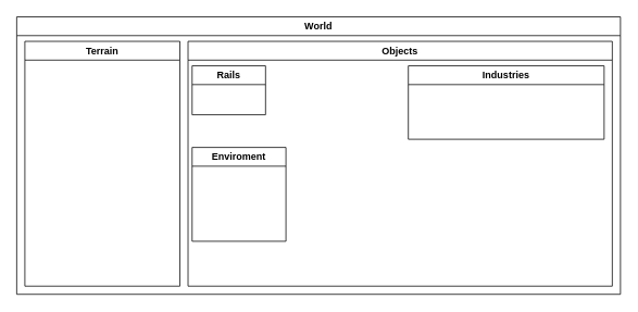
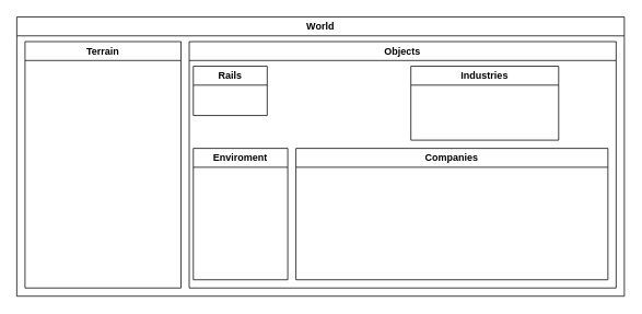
- <mxCell id="6" value="Industries" style="swimlane;whiteSpace=wrap;html=1;" parent="4" vertex="1"><mxGeometry x="270" y="30" width="240" height="90" as="geometry"><mxRectangle x="5" y="30" width="70" height="30" as="alternateBounds" /></mxGeometry></mxCell>
+ <mxCell id="6" value="Industries" style="swimlane;whiteSpace=wrap;html=1;" parent="4" vertex="1"><mxGeometry x="270" y="30" width="180" height="90" as="geometry"><mxRectangle x="5" y="30" width="70" height="30" as="alternateBounds" /></mxGeometry></mxCell>
- <mxCell id="8" value="Enviroment" style="swimlane;whiteSpace=wrap;html=1;" parent="4" vertex="1"><mxGeometry x="5" y="130" width="115" height="115" as="geometry"><mxRectangle x="5" y="30" width="70" height="30" as="alternateBounds" /></mxGeometry></mxCell>
+ <mxCell id="8" value="Enviroment" style="swimlane;whiteSpace=wrap;html=1;" parent="4" vertex="1"><mxGeometry x="5" y="130" width="115" height="160" as="geometry"><mxRectangle x="5" y="30" width="70" height="30" as="alternateBounds" /></mxGeometry></mxCell>
+ <mxCell id="7" value="Companies" style="swimlane;whiteSpace=wrap;html=1;" parent="4" vertex="1"><mxGeometry x="130" y="130" width="380" height="160" as="geometry"><mxRectangle x="5" y="30" width="70" height="30" as="alternateBounds" /></mxGeometry></mxCell>
